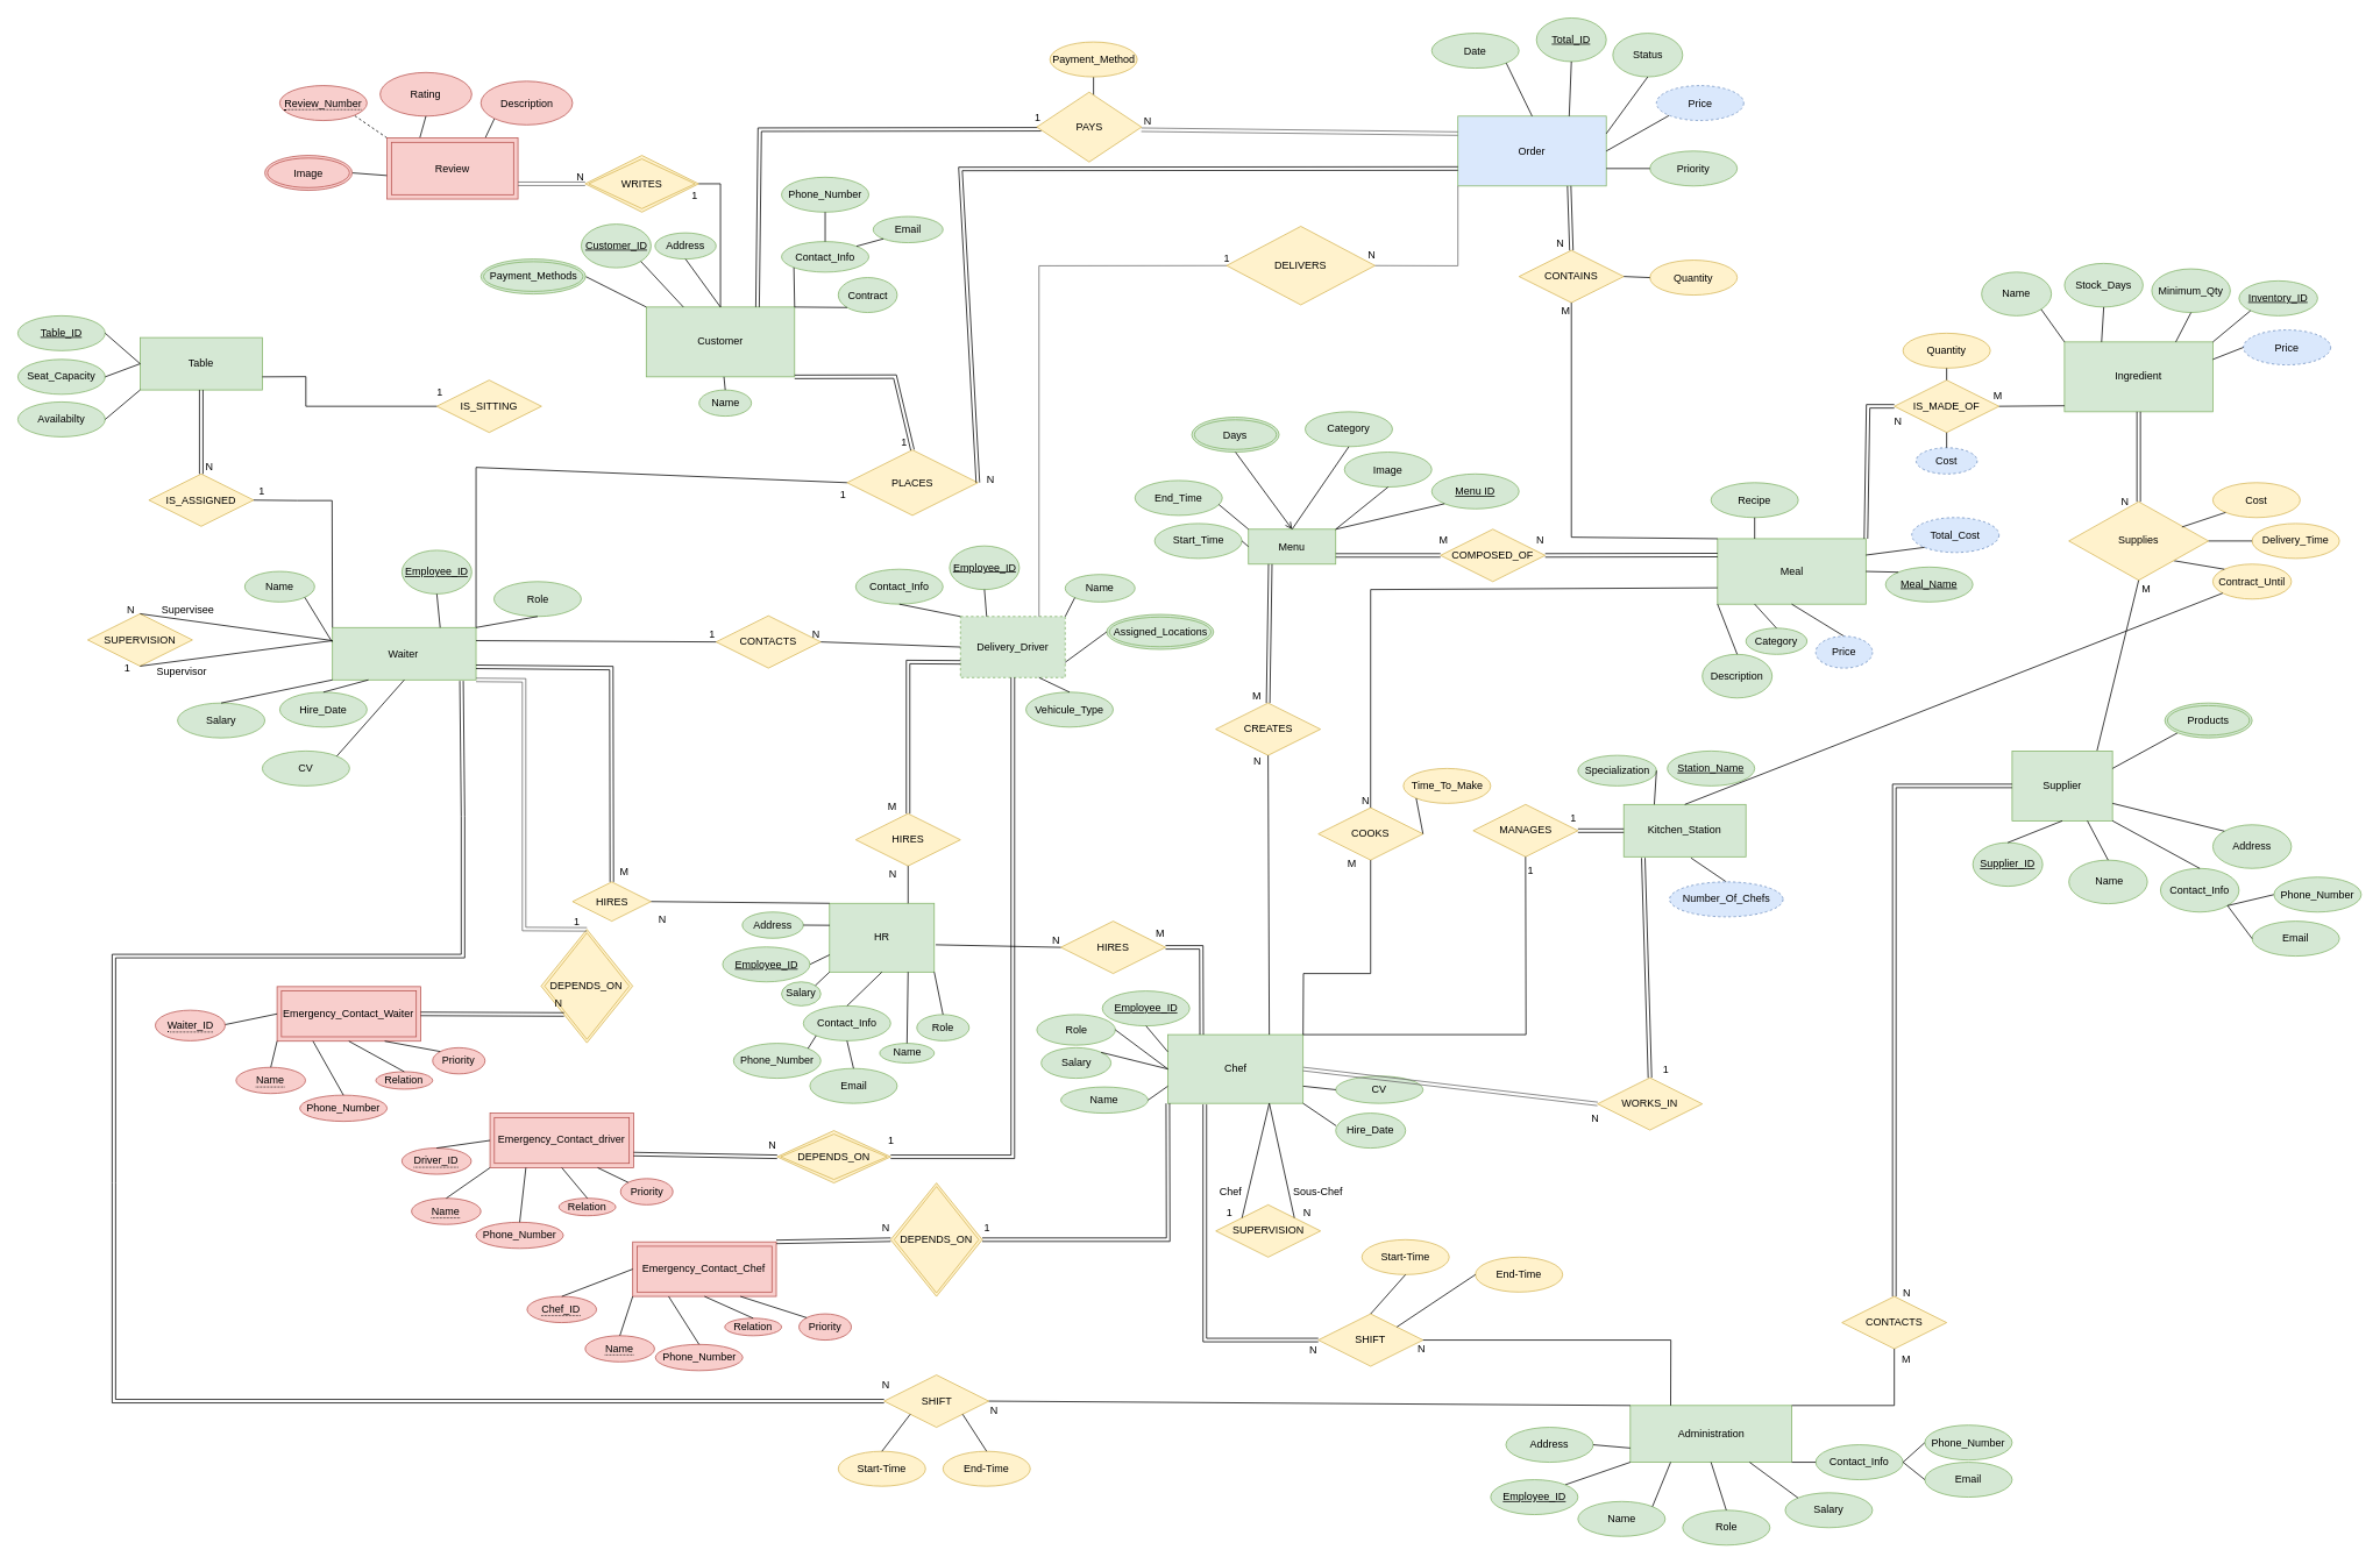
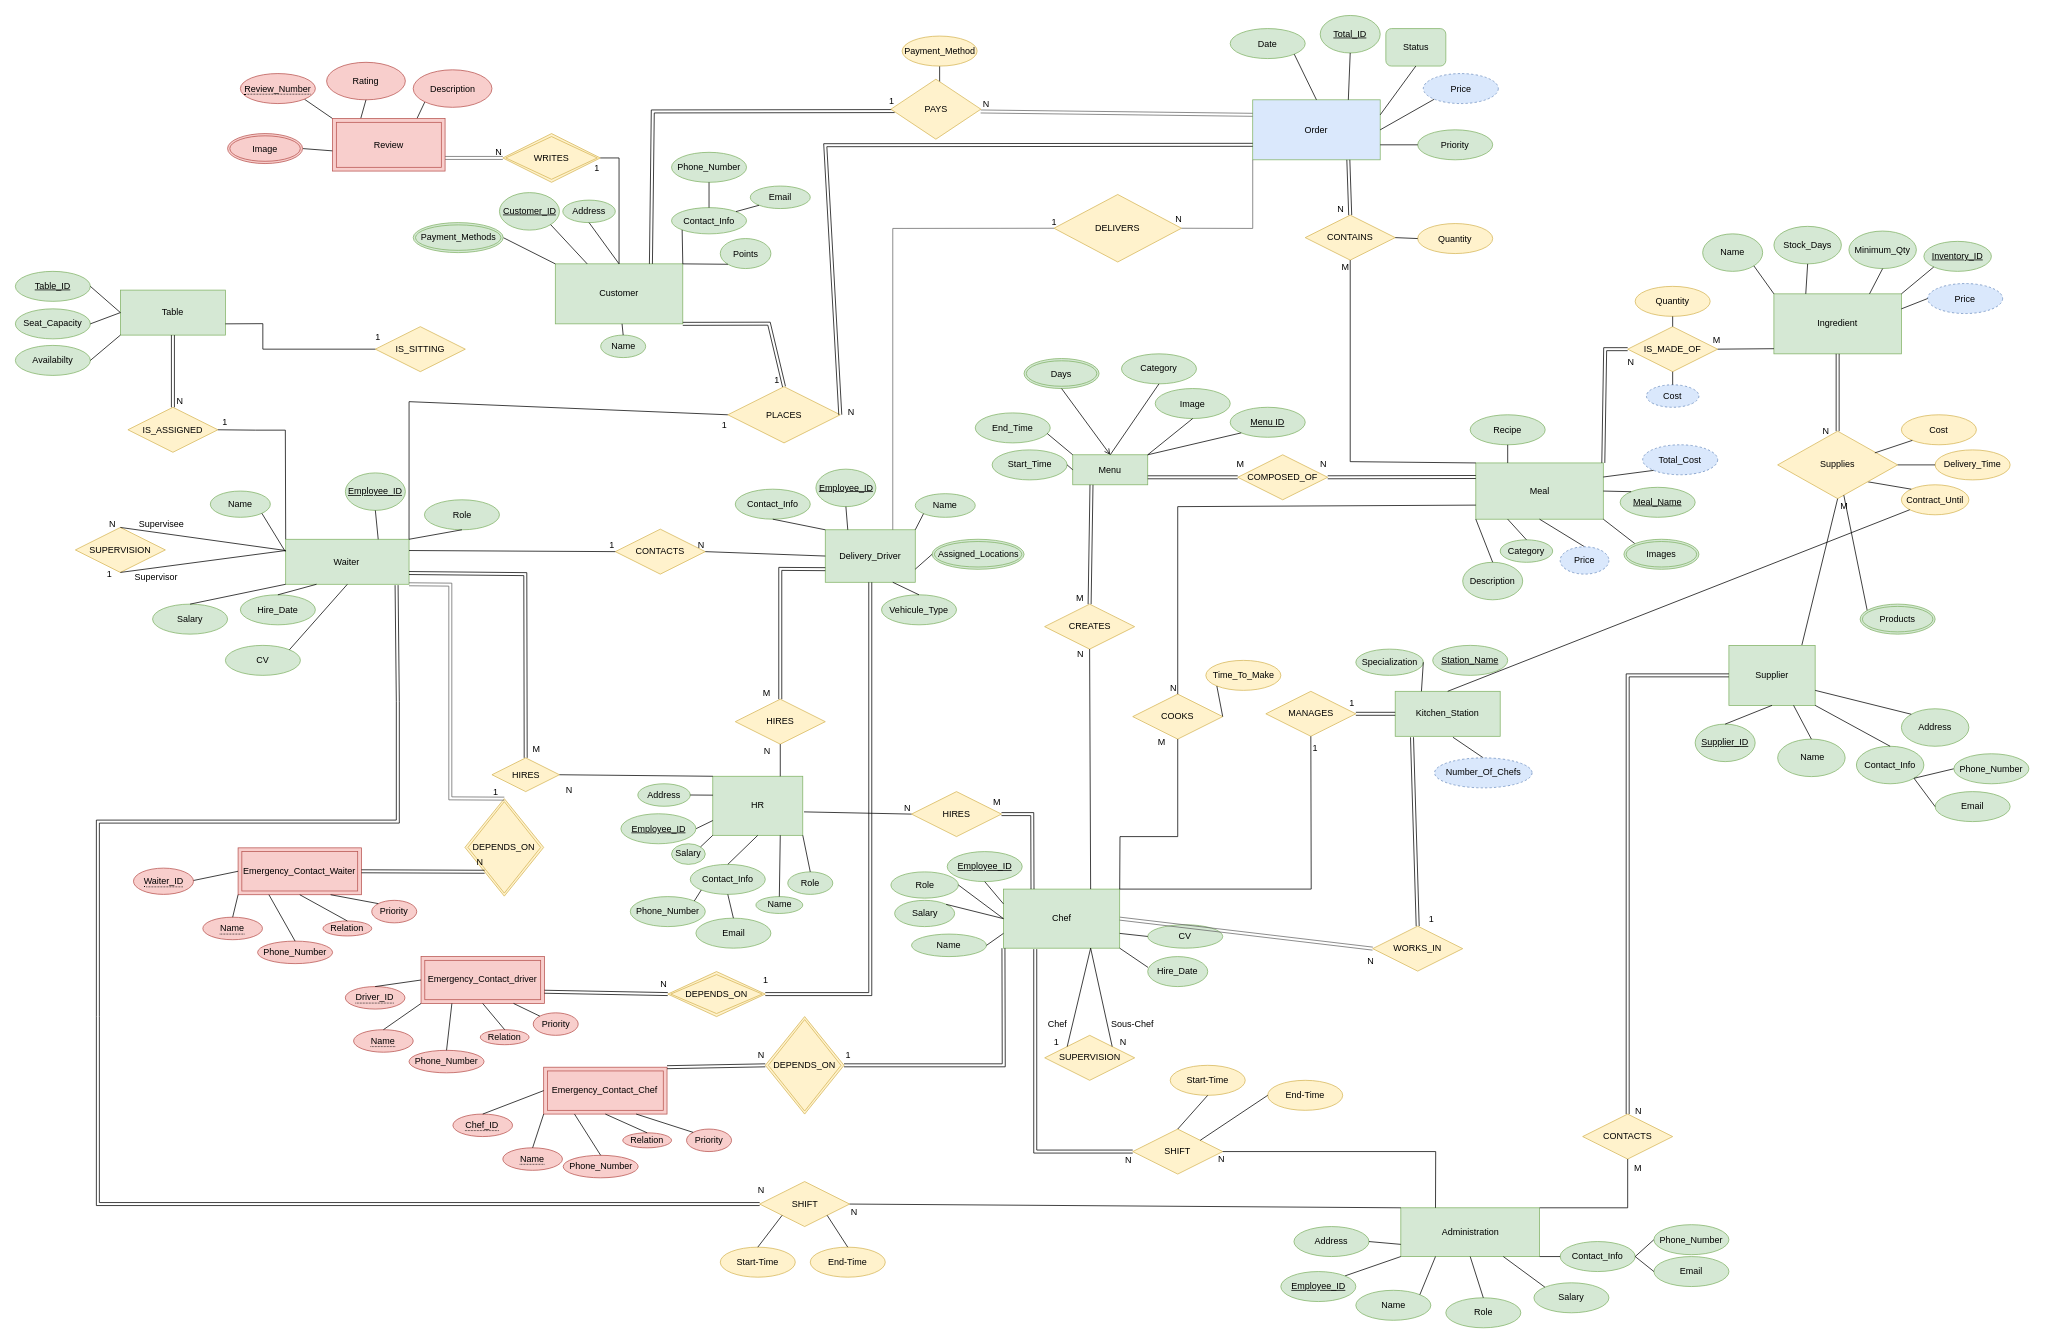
- <mxCell id="93" value="Status" style="ellipse;whiteSpace=wrap;html=1;fillColor=#d5e8d4;strokeColor=#82b366;" parent="1" vertex="1"><mxGeometry x="1847.5" y="37.5" width="80" height="50" as="geometry" /></mxCell>
+ <mxCell id="93" value="Status" style="whiteSpace=wrap;html=1;fillColor=#d5e8d4;strokeColor=#82b366;rounded=1;" parent="1" vertex="1"><mxGeometry x="1847.5" y="37.5" width="80" height="50" as="geometry" /></mxCell>
- <mxCell id="119" value="" style="endArrow=none;html=1;rounded=0;entryX=1;entryY=1;entryDx=0;entryDy=0;exitX=0;exitY=0;exitDx=0;exitDy=0;dashed=1;" parent="1" source="121" target="183" edge="1"><mxGeometry relative="1" as="geometry"><mxPoint x="515" y="97.5" as="sourcePoint" /><mxPoint x="335" y="142.5" as="targetPoint" /></mxGeometry></mxCell>
+ <mxCell id="119" value="" style="endArrow=none;html=1;rounded=0;entryX=1;entryY=1;entryDx=0;entryDy=0;exitX=0;exitY=0;exitDx=0;exitDy=0;" parent="1" source="121" target="183" edge="1"><mxGeometry relative="1" as="geometry"><mxPoint x="515" y="97.5" as="sourcePoint" /><mxPoint x="335" y="142.5" as="targetPoint" /></mxGeometry></mxCell>
- <mxCell id="6" value="Contract" style="ellipse;whiteSpace=wrap;html=1;fillColor=#d5e8d4;strokeColor=#82b366;" parent="1" vertex="1"><mxGeometry x="960" y="317.5" width="67.5" height="40" as="geometry" /></mxCell>
+ <mxCell id="6" value="Points" style="ellipse;whiteSpace=wrap;html=1;fillColor=#d5e8d4;strokeColor=#82b366;" parent="1" vertex="1"><mxGeometry x="960" y="317.5" width="67.5" height="40" as="geometry" /></mxCell>
+ <mxCell id="75" value="" style="endArrow=none;html=1;rounded=0;entryX=1;entryY=1;entryDx=0;entryDy=0;exitX=0;exitY=0;exitDx=0;exitDy=0;" parent="1" source="299" target="42" edge="1"><mxGeometry width="50" height="50" relative="1" as="geometry"><mxPoint x="2171.716" y="721.542" as="sourcePoint" /><mxPoint x="2010" y="569.22" as="targetPoint" /></mxGeometry></mxCell>
- <mxCell id="188" value="Assigned_Locations" style="ellipse;shape=doubleEllipse;margin=3;whiteSpace=wrap;html=1;align=center;fillColor=#d5e8d4;strokeColor=#82b366;" parent="1" vertex="1"><mxGeometry x="1267.5" y="703.51" width="122.6" height="40" as="geometry" /></mxCell>
+ <mxCell id="188" value="Assigned_Locations" style="ellipse;shape=doubleEllipse;margin=3;whiteSpace=wrap;html=1;align=center;fillColor=#d5e8d4;strokeColor=#82b366;" parent="1" vertex="1"><mxGeometry x="1242.5" y="718.51" width="122.6" height="40" as="geometry" /></mxCell>
+ <mxCell id="299" value="Images" style="ellipse;shape=doubleEllipse;margin=3;whiteSpace=wrap;html=1;align=center;fillColor=#d5e8d4;strokeColor=#82b366;" parent="1" vertex="1"><mxGeometry x="2165" y="718.51" width="100" height="40" as="geometry" /></mxCell>
- <mxCell id="181" value="Delivery_Driver" style="whiteSpace=wrap;html=1;align=center;fillColor=#d5e8d4;strokeColor=#82b366;dashed=1;" parent="1" vertex="1"><mxGeometry x="1100" y="705.86" width="120" height="70" as="geometry" /></mxCell>
+ <mxCell id="181" value="Delivery_Driver" style="whiteSpace=wrap;html=1;align=center;fillColor=#d5e8d4;strokeColor=#82b366;" parent="1" vertex="1"><mxGeometry x="1100" y="705.86" width="120" height="70" as="geometry" /></mxCell>
- <mxCell id="41" value="" style="endArrow=none;html=1;rounded=0;entryX=1;entryY=0.25;entryDx=0;entryDy=0;exitX=0;exitY=1;exitDx=0;exitDy=0;" parent="1" source="300" target="23" edge="1"><mxGeometry relative="1" as="geometry"><mxPoint x="2500" y="880" as="sourcePoint" /><mxPoint x="2375" y="784.54" as="targetPoint" /></mxGeometry></mxCell>
+ <mxCell id="41" value="" style="endArrow=none;html=1;rounded=0;exitX=0;exitY=1;exitDx=0;exitDy=0;" parent="1" source="300" target="32" edge="1"><mxGeometry relative="1" as="geometry"><mxPoint x="2500" y="880" as="sourcePoint" /><mxPoint x="2375" y="784.54" as="targetPoint" /></mxGeometry></mxCell>
